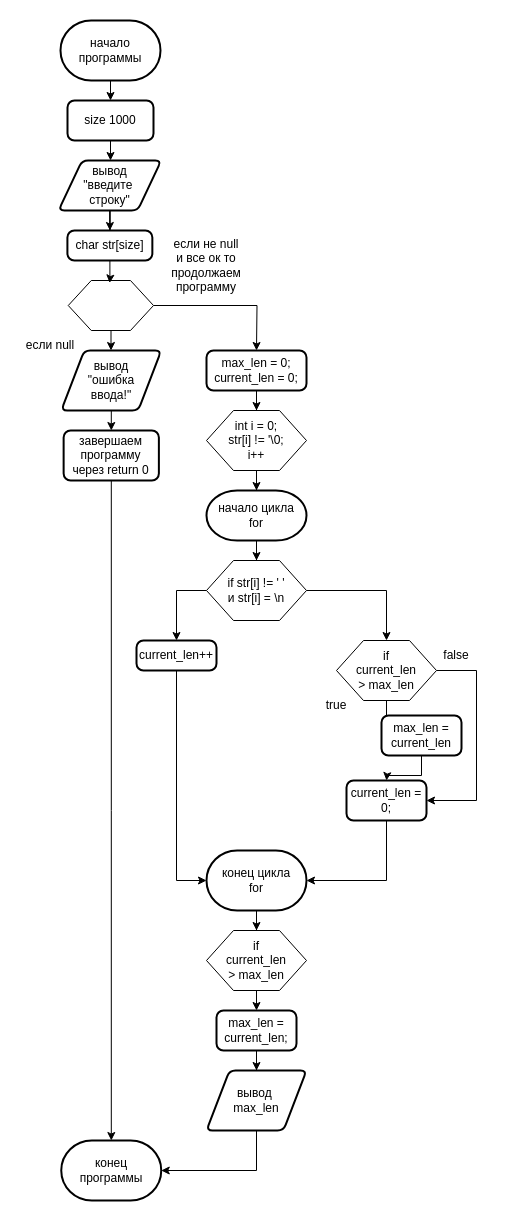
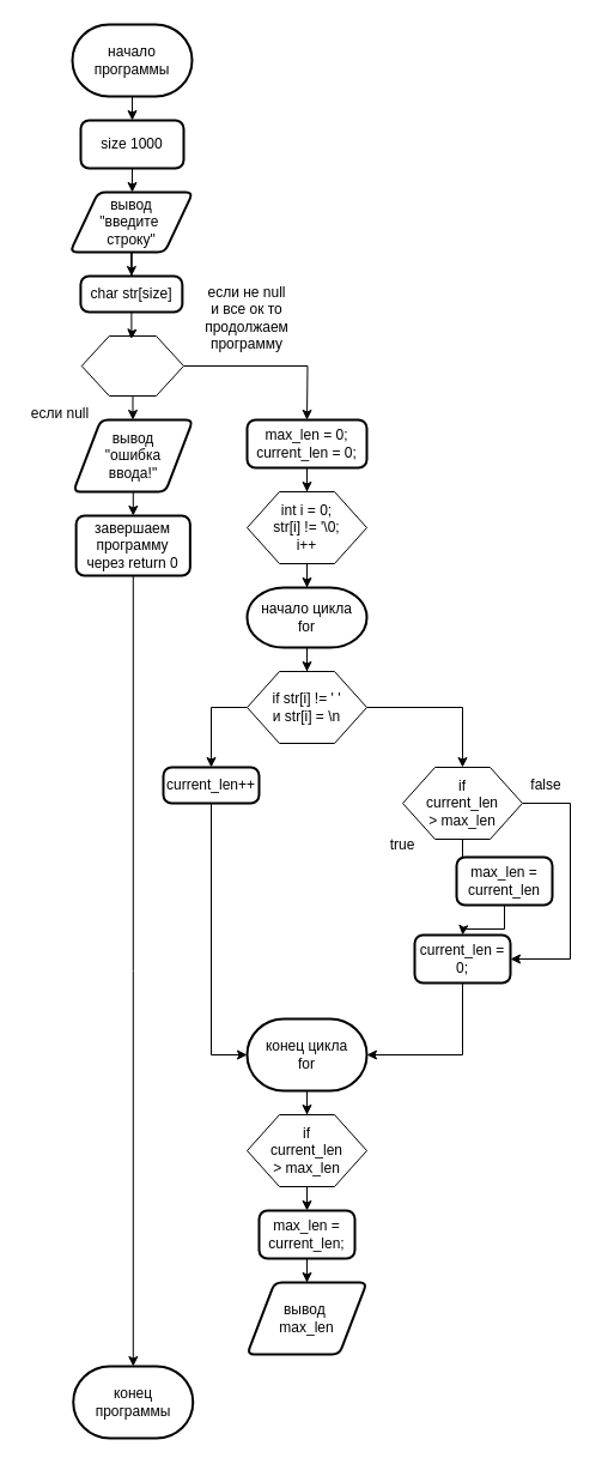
- <mxCell id="49" style="edgeStyle=orthogonalEdgeStyle;rounded=0;orthogonalLoop=1;jettySize=auto;html=1;" edge="1" parent="1" source="50" target="51"><mxGeometry relative="1" as="geometry"><Array as="points"><mxPoint x="256" y="1170" /></Array></mxGeometry></mxCell>
